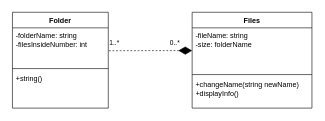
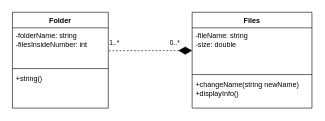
- <mxCell id="3" value="-fileName: string&#10;-size: folderName" style="text;strokeColor=none;fillColor=none;align=left;verticalAlign=top;spacingLeft=4;spacingRight=4;overflow=hidden;rotatable=0;points=[[0,0.5],[1,0.5]];portConstraint=eastwest;" vertex="1" parent="2"><mxGeometry y="26" width="200" height="74" as="geometry" /></mxCell>
+ <mxCell id="3" value="-fileName: string&#10;-size: double" style="text;strokeColor=none;fillColor=none;align=left;verticalAlign=top;spacingLeft=4;spacingRight=4;overflow=hidden;rotatable=0;points=[[0,0.5],[1,0.5]];portConstraint=eastwest;" vertex="1" parent="2"><mxGeometry y="26" width="200" height="74" as="geometry" /></mxCell>
